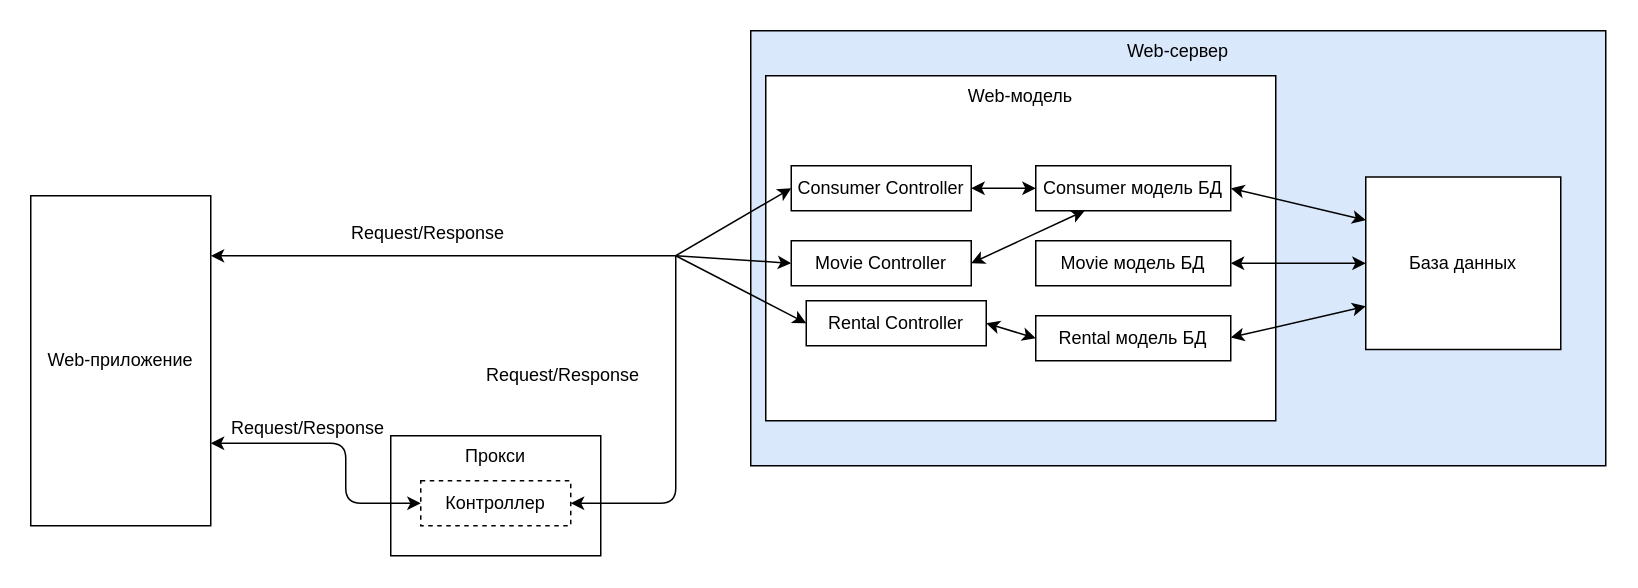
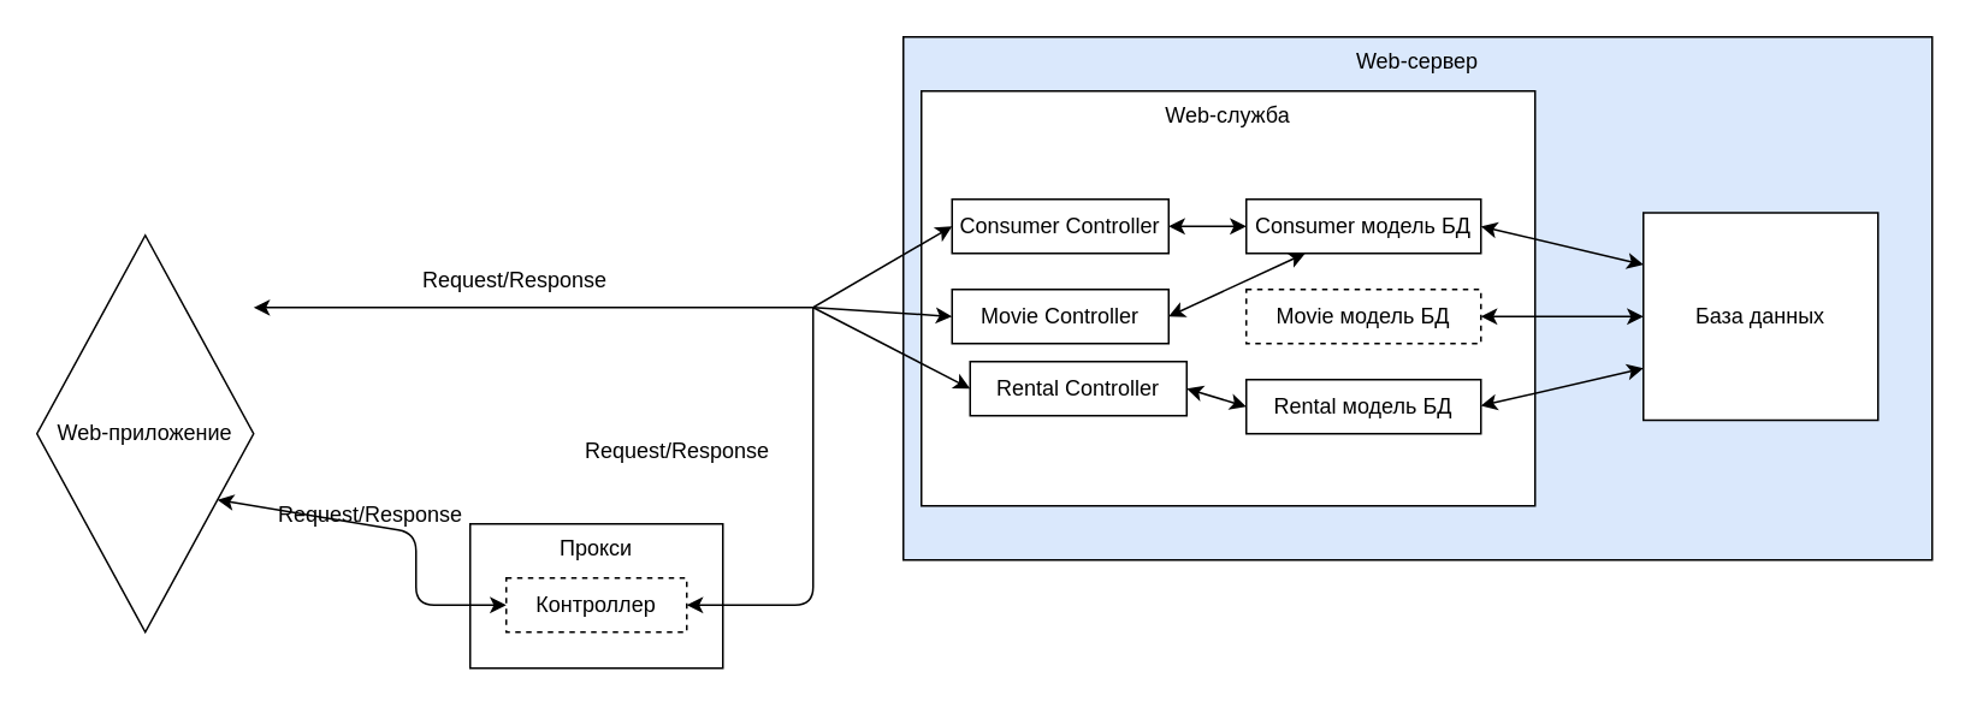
- <mxCell id="4" value="Web-модель" style="rounded=0;whiteSpace=wrap;html=1;verticalAlign=top;" parent="1" vertex="1"><mxGeometry x="510" y="50" width="340" height="230" as="geometry" /></mxCell>
+ <mxCell id="4" value="Web-служба" style="rounded=0;whiteSpace=wrap;html=1;verticalAlign=top;" parent="1" vertex="1"><mxGeometry x="510" y="50" width="340" height="230" as="geometry" /></mxCell>
- <mxCell id="21" value="Movie модель БД" style="rounded=0;whiteSpace=wrap;html=1;" vertex="1" parent="1"><mxGeometry x="690" y="160" width="130" height="30" as="geometry" /></mxCell>
+ <mxCell id="21" value="Movie модель БД" style="rounded=0;whiteSpace=wrap;html=1;dashed=1;" vertex="1" parent="1"><mxGeometry x="690" y="160" width="130" height="30" as="geometry" /></mxCell>
- <mxCell id="3" value="Web-приложение" style="rounded=0;whiteSpace=wrap;html=1;" parent="1" vertex="1"><mxGeometry x="20" y="130" width="120" height="220" as="geometry" /></mxCell>
+ <mxCell id="3" value="Web-приложение" style="rhombus;whiteSpace=wrap;html=1;" parent="1" vertex="1"><mxGeometry x="20" y="130" width="120" height="220" as="geometry" /></mxCell>
